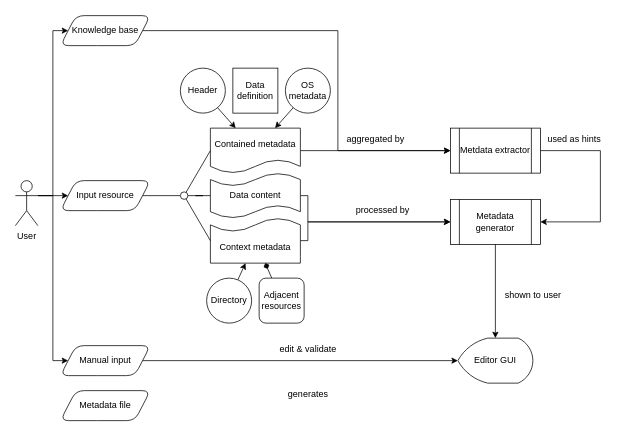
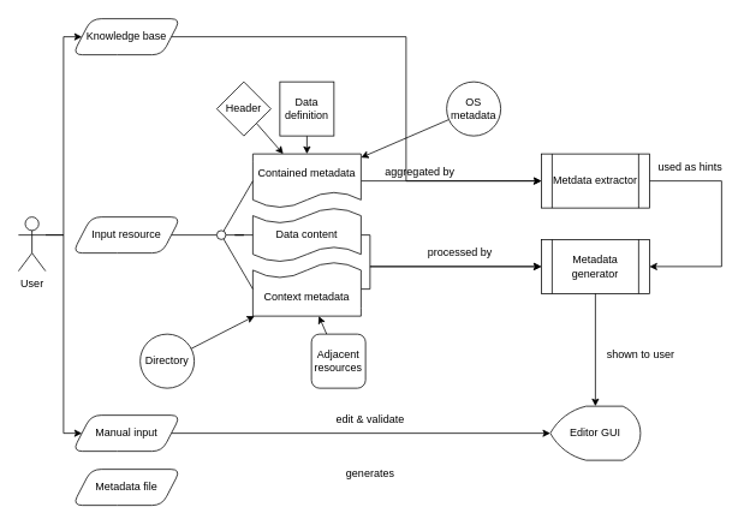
- <mxCell id="17" value="Header" style="ellipse;whiteSpace=wrap;html=1;" parent="1" vertex="1"><mxGeometry x="240" y="90" width="60" height="60" as="geometry" /></mxCell>
+ <mxCell id="17" value="Header" style="rhombus;whiteSpace=wrap;html=1;" parent="1" vertex="1"><mxGeometry x="240" y="90" width="60" height="60" as="geometry" /></mxCell>
- <mxCell id="21" value="OS metadata" style="ellipse;whiteSpace=wrap;html=1;" parent="1" vertex="1"><mxGeometry x="380" y="90" width="60" height="60" as="geometry" /></mxCell>
+ <mxCell id="21" value="OS metadata" style="ellipse;whiteSpace=wrap;html=1;" parent="1" vertex="1"><mxGeometry x="495" y="90" width="60" height="60" as="geometry" /></mxCell>
+ <mxCell id="18" style="rounded=0;orthogonalLoop=1;jettySize=auto;html=1;" parent="1" source="19" target="5" edge="1"><mxGeometry relative="1" as="geometry" /></mxCell>
- <mxCell id="36" value="aggregated by" style="text;html=1;align=center;verticalAlign=middle;resizable=0;points=[];autosize=1;strokeColor=none;fillColor=none;" parent="1" vertex="1"><mxGeometry x="450" y="170" width="100" height="30" as="geometry" /></mxCell>
+ <mxCell id="36" value="aggregated by" style="text;html=1;align=center;verticalAlign=middle;resizable=0;points=[];autosize=1;strokeColor=none;fillColor=none;" parent="1" vertex="1"><mxGeometry x="415" y="175" width="100" height="30" as="geometry" /></mxCell>
- <mxCell id="24" style="edgeStyle=orthogonalEdgeStyle;rounded=0;orthogonalLoop=1;jettySize=auto;html=1;exitX=1;exitY=0.333;exitDx=0;exitDy=0;exitPerimeter=0;entryX=0;entryY=0.5;entryDx=0;entryDy=0;" parent="1" source="27" target="3" edge="1"><mxGeometry relative="1" as="geometry"><Array as="points"><mxPoint x="70" y="260" /><mxPoint x="70" y="260" /></Array></mxGeometry></mxCell>
- <mxCell id="30" style="rounded=0;orthogonalLoop=1;jettySize=auto;html=1;endArrow=diamond;" parent="1" source="31" target="9" edge="1"><mxGeometry relative="1" as="geometry"><mxPoint x="350" y="475" as="targetPoint" /></mxGeometry></mxCell>
+ <mxCell id="30" style="rounded=0;orthogonalLoop=1;jettySize=auto;html=1;" parent="1" source="31" target="9" edge="1"><mxGeometry relative="1" as="geometry"><mxPoint x="350" y="475" as="targetPoint" /></mxGeometry></mxCell>
- <mxCell id="29" value="Directory" style="ellipse;whiteSpace=wrap;html=1;" parent="1" vertex="1"><mxGeometry x="275" y="370" width="60" height="60" as="geometry" /></mxCell>
+ <mxCell id="29" value="Directory" style="ellipse;whiteSpace=wrap;html=1;" parent="1" vertex="1"><mxGeometry x="155" y="370" width="60" height="60" as="geometry" /></mxCell>
